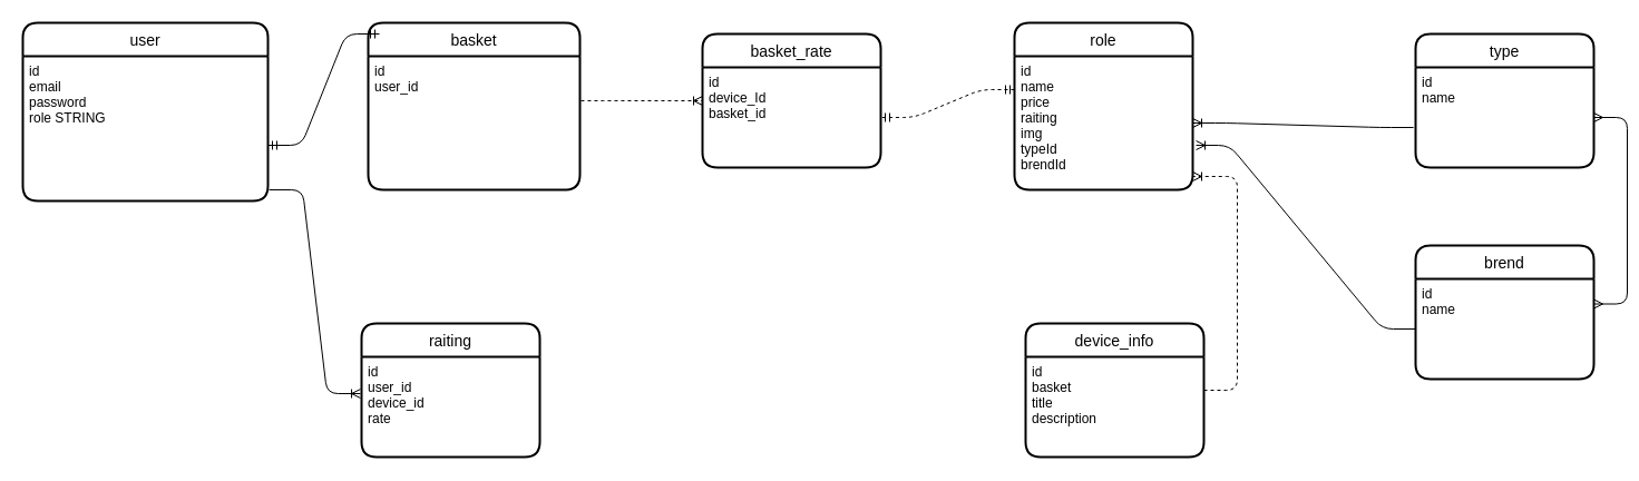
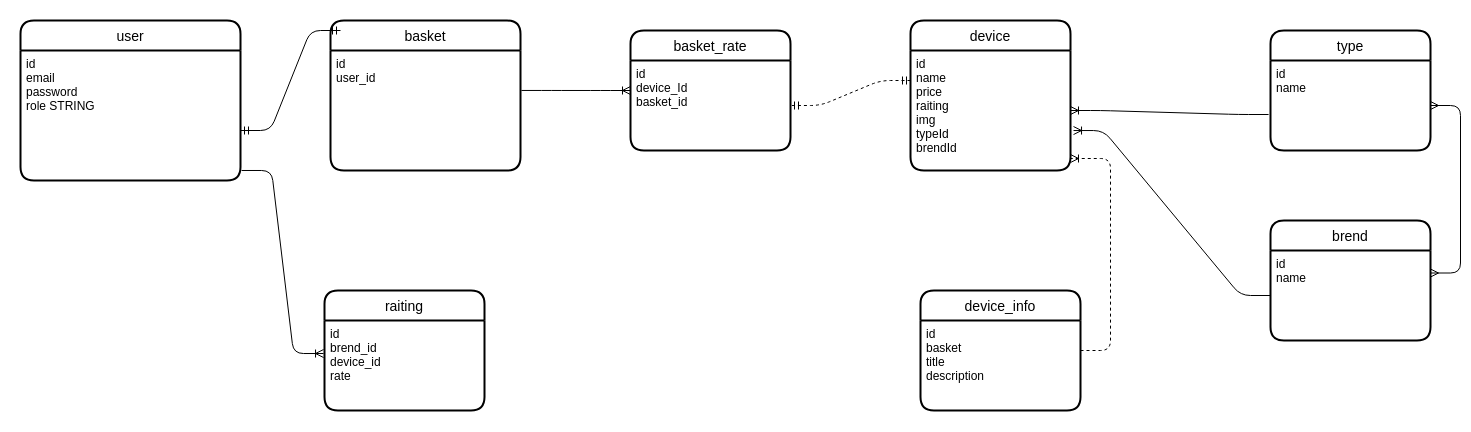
- <mxCell id="7" value="role" style="swimlane;childLayout=stackLayout;horizontal=1;startSize=30;horizontalStack=0;rounded=1;fontSize=14;fontStyle=0;strokeWidth=2;resizeParent=0;resizeLast=1;shadow=0;dashed=0;align=center;" vertex="1" parent="1"><mxGeometry x="910" y="20" width="160" height="150" as="geometry" /></mxCell>
+ <mxCell id="7" value="device" style="swimlane;childLayout=stackLayout;horizontal=1;startSize=30;horizontalStack=0;rounded=1;fontSize=14;fontStyle=0;strokeWidth=2;resizeParent=0;resizeLast=1;shadow=0;dashed=0;align=center;" vertex="1" parent="1"><mxGeometry x="910" y="20" width="160" height="150" as="geometry" /></mxCell>
- <mxCell id="21" value="" style="edgeStyle=entityRelationEdgeStyle;fontSize=12;html=1;endArrow=ERoneToMany;entryX=0;entryY=0.5;entryDx=0;entryDy=0;exitX=1.005;exitY=0.333;exitDx=0;exitDy=0;exitPerimeter=0;dashed=1;" edge="1" parent="1" source="5" target="19"><mxGeometry width="100" height="100" relative="1" as="geometry"><mxPoint x="450" y="300" as="sourcePoint" /><mxPoint x="550" y="200" as="targetPoint" /></mxGeometry></mxCell>
+ <mxCell id="21" value="" style="edgeStyle=entityRelationEdgeStyle;fontSize=12;html=1;endArrow=ERoneToMany;entryX=0;entryY=0.5;entryDx=0;entryDy=0;exitX=1.005;exitY=0.333;exitDx=0;exitDy=0;exitPerimeter=0;" edge="1" parent="1" source="5" target="19"><mxGeometry width="100" height="100" relative="1" as="geometry"><mxPoint x="450" y="300" as="sourcePoint" /><mxPoint x="550" y="200" as="targetPoint" /></mxGeometry></mxCell>
- <mxCell id="24" value="id&#10;user_id&#10;device_id&#10;rate" style="align=left;strokeColor=none;fillColor=none;spacingLeft=4;fontSize=12;verticalAlign=top;resizable=0;rotatable=0;part=1;" vertex="1" parent="23"><mxGeometry y="30" width="160" height="90" as="geometry" /></mxCell>
+ <mxCell id="24" value="id&#10;brend_id&#10;device_id&#10;rate" style="align=left;strokeColor=none;fillColor=none;spacingLeft=4;fontSize=12;verticalAlign=top;resizable=0;rotatable=0;part=1;" vertex="1" parent="23"><mxGeometry y="30" width="160" height="90" as="geometry" /></mxCell>
